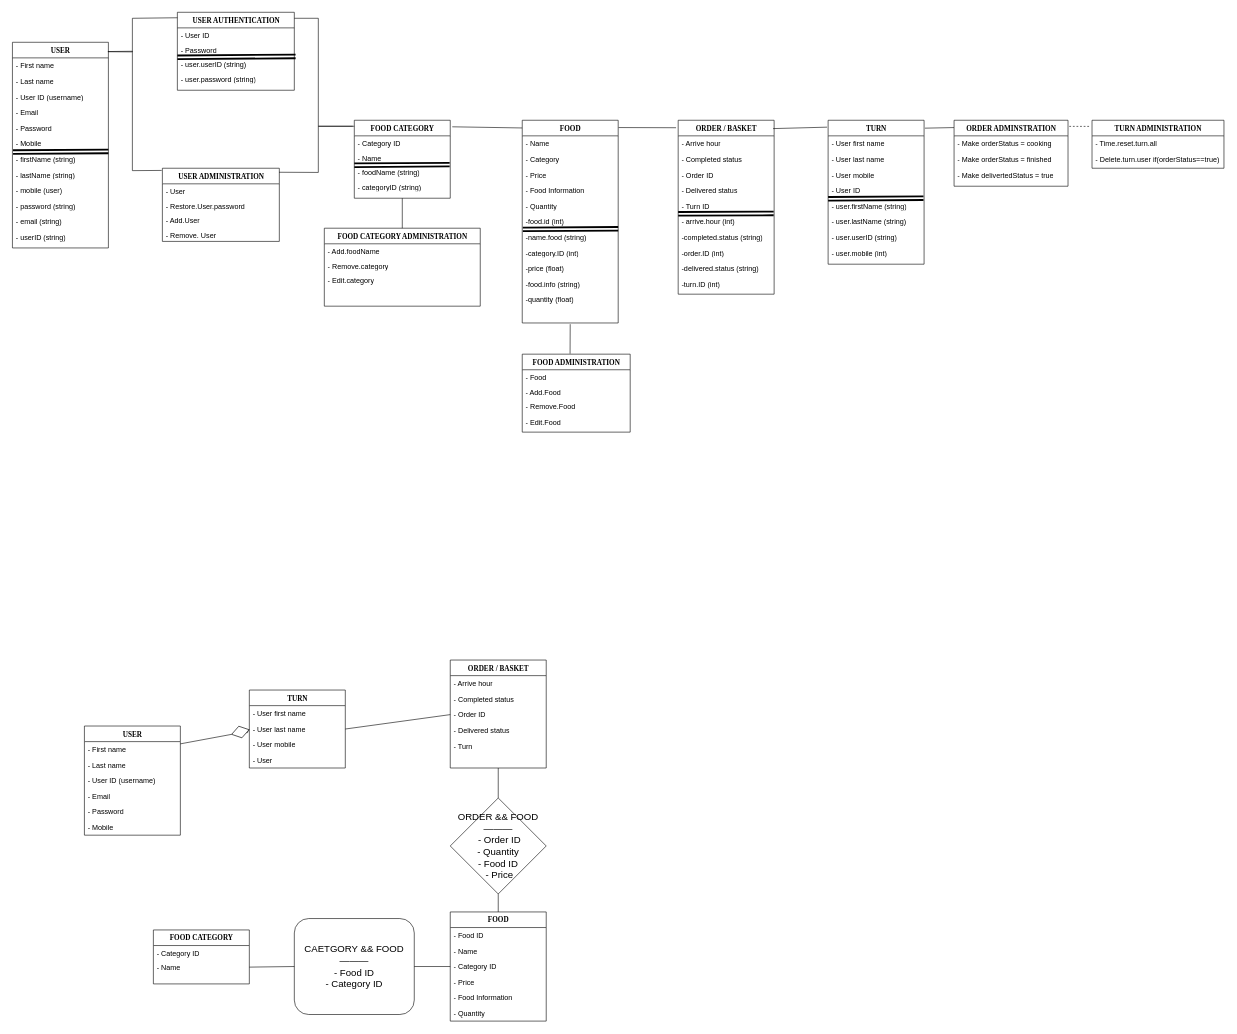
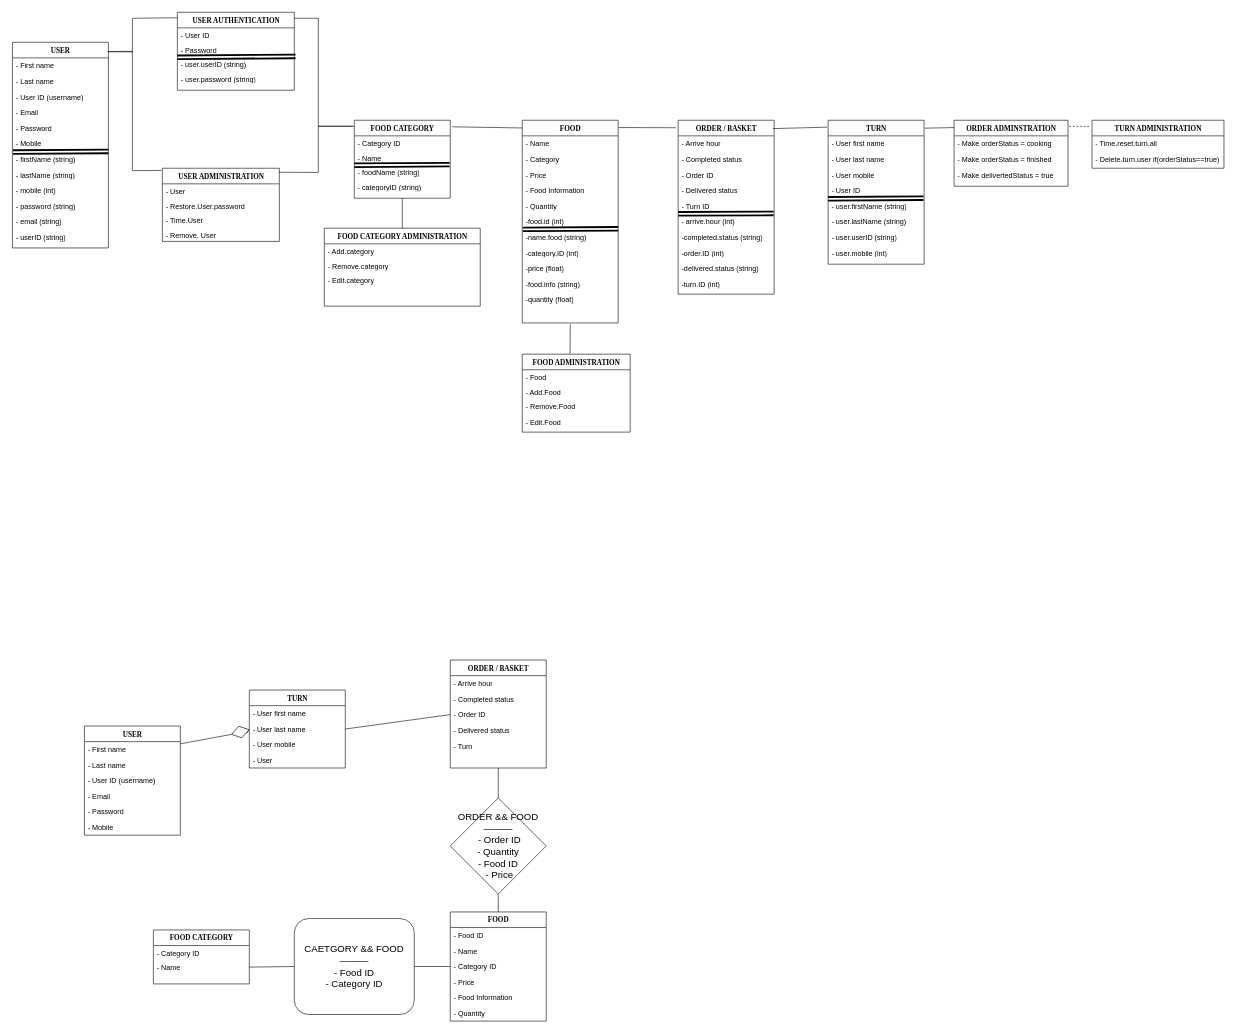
- <mxCell id="42" value="- mobile (user)" style="text;html=1;strokeColor=none;fillColor=none;align=left;verticalAlign=top;spacingLeft=4;spacingRight=4;whiteSpace=wrap;overflow=hidden;rotatable=0;points=[[0,0.5],[1,0.5]];portConstraint=eastwest;" parent="32" vertex="1"><mxGeometry y="234" width="160" height="26" as="geometry" /></mxCell>
+ <mxCell id="42" value="- mobile (int)" style="text;html=1;strokeColor=none;fillColor=none;align=left;verticalAlign=top;spacingLeft=4;spacingRight=4;whiteSpace=wrap;overflow=hidden;rotatable=0;points=[[0,0.5],[1,0.5]];portConstraint=eastwest;" parent="32" vertex="1"><mxGeometry y="234" width="160" height="26" as="geometry" /></mxCell>
- <mxCell id="104" value="&lt;span style=&quot;text-align: center;&quot;&gt;- Add.User&lt;/span&gt;" style="text;html=1;strokeColor=none;fillColor=none;align=left;verticalAlign=top;spacingLeft=4;spacingRight=4;whiteSpace=wrap;overflow=hidden;rotatable=0;points=[[0,0.5],[1,0.5]];portConstraint=eastwest;" parent="101" vertex="1"><mxGeometry y="74" width="195" height="24" as="geometry" /></mxCell>
+ <mxCell id="104" value="&lt;span style=&quot;text-align: center;&quot;&gt;- Time.User&lt;/span&gt;" style="text;html=1;strokeColor=none;fillColor=none;align=left;verticalAlign=top;spacingLeft=4;spacingRight=4;whiteSpace=wrap;overflow=hidden;rotatable=0;points=[[0,0.5],[1,0.5]];portConstraint=eastwest;" parent="101" vertex="1"><mxGeometry y="74" width="195" height="24" as="geometry" /></mxCell>
- <mxCell id="120" value="&lt;div style=&quot;text-align: center;&quot;&gt;&lt;span style=&quot;background-color: initial;&quot;&gt;- Add.foodName&lt;/span&gt;&lt;/div&gt;" style="text;html=1;strokeColor=none;fillColor=none;align=left;verticalAlign=top;spacingLeft=4;spacingRight=4;whiteSpace=wrap;overflow=hidden;rotatable=0;points=[[0,0.5],[1,0.5]];portConstraint=eastwest;" vertex="1" parent="119"><mxGeometry y="26" width="260" height="24" as="geometry" /></mxCell>
+ <mxCell id="120" value="&lt;div style=&quot;text-align: center;&quot;&gt;&lt;span style=&quot;background-color: initial;&quot;&gt;- Add.category&lt;/span&gt;&lt;/div&gt;" style="text;html=1;strokeColor=none;fillColor=none;align=left;verticalAlign=top;spacingLeft=4;spacingRight=4;whiteSpace=wrap;overflow=hidden;rotatable=0;points=[[0,0.5],[1,0.5]];portConstraint=eastwest;" vertex="1" parent="119"><mxGeometry y="26" width="260" height="24" as="geometry" /></mxCell>
